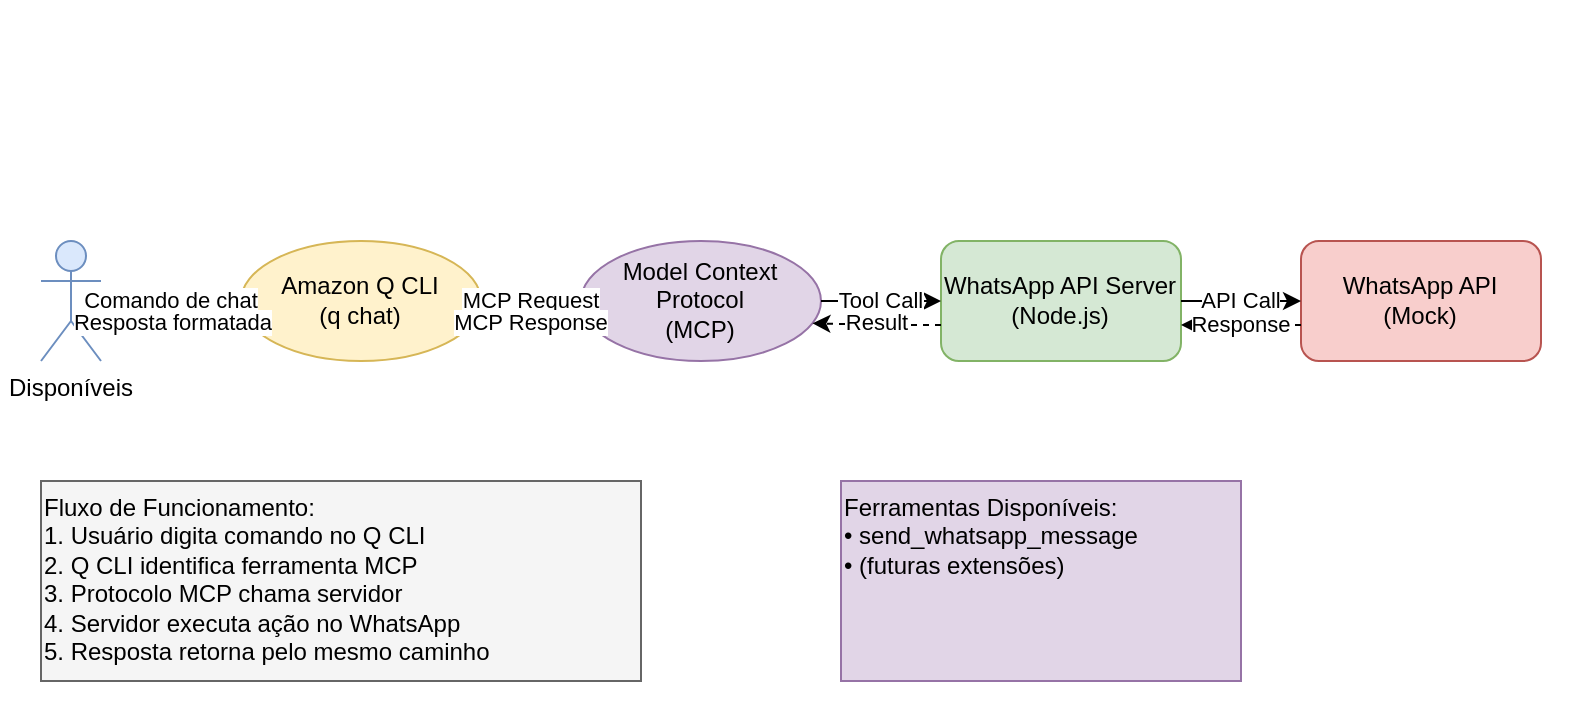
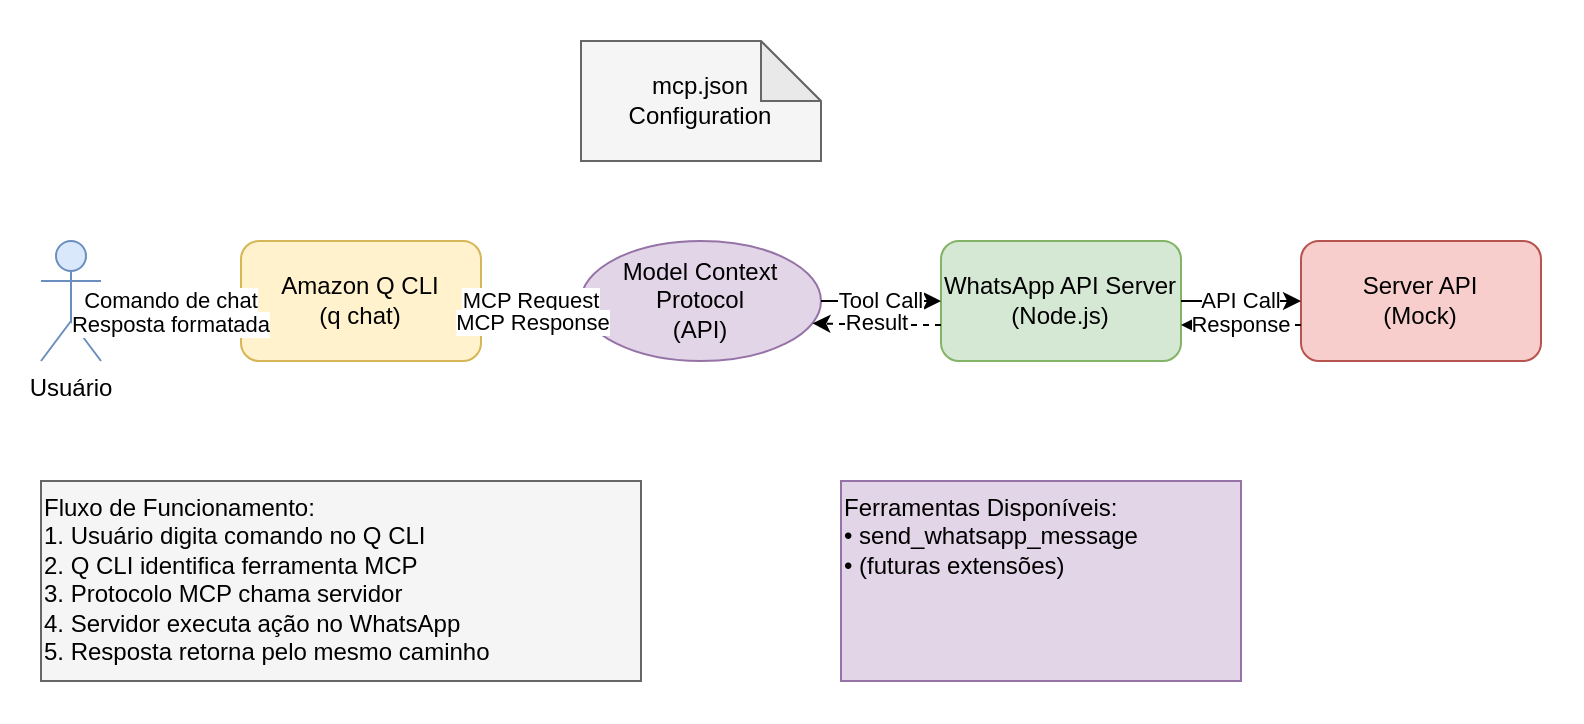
+ <mxCell id="7" value="mcp.json&#10;Configuration" style="shape=note;whiteSpace=wrap;html=1;backgroundOutline=1;darkOpacity=0.05;fillColor=#f5f5f5;strokeColor=#666666;" vertex="1" parent="1"><mxGeometry x="290" y="20" width="120" height="60" as="geometry" /></mxCell>
- <mxCell id="3" value="Amazon Q CLI&#10;(q chat)" style="ellipse;whiteSpace=wrap;html=1;fillColor=#fff2cc;strokeColor=#d6b656;" vertex="1" parent="1"><mxGeometry x="120" y="120" width="120" height="60" as="geometry" /></mxCell>
+ <mxCell id="3" value="Amazon Q CLI&#10;(q chat)" style="rounded=1;whiteSpace=wrap;html=1;fillColor=#fff2cc;strokeColor=#d6b656;" vertex="1" parent="1"><mxGeometry x="120" y="120" width="120" height="60" as="geometry" /></mxCell>
- <mxCell id="4" value="Model Context Protocol&#10;(MCP)" style="ellipse;whiteSpace=wrap;html=1;fillColor=#e1d5e7;strokeColor=#9673a6;" vertex="1" parent="1"><mxGeometry x="290" y="120" width="120" height="60" as="geometry" /></mxCell>
+ <mxCell id="4" value="Model Context Protocol&#10;(API)" style="ellipse;whiteSpace=wrap;html=1;fillColor=#e1d5e7;strokeColor=#9673a6;" vertex="1" parent="1"><mxGeometry x="290" y="120" width="120" height="60" as="geometry" /></mxCell>
- <mxCell id="6" value="WhatsApp API&#10;(Mock)" style="rounded=1;whiteSpace=wrap;html=1;fillColor=#f8cecc;strokeColor=#b85450;" vertex="1" parent="1"><mxGeometry x="650" y="120" width="120" height="60" as="geometry" /></mxCell>
+ <mxCell id="6" value="Server API&#10;(Mock)" style="rounded=1;whiteSpace=wrap;html=1;fillColor=#f8cecc;strokeColor=#b85450;" vertex="1" parent="1"><mxGeometry x="650" y="120" width="120" height="60" as="geometry" /></mxCell>
- <mxCell id="2" value="Disponíveis" style="shape=umlActor;verticalLabelPosition=bottom;verticalAlign=top;html=1;outlineConnect=0;fillColor=#dae8fc;strokeColor=#6c8ebf;" vertex="1" parent="1"><mxGeometry x="20" y="120" width="30" height="60" as="geometry" /></mxCell>
+ <mxCell id="2" value="Usuário" style="shape=umlActor;verticalLabelPosition=bottom;verticalAlign=top;html=1;outlineConnect=0;fillColor=#dae8fc;strokeColor=#6c8ebf;" vertex="1" parent="1"><mxGeometry x="20" y="120" width="30" height="60" as="geometry" /></mxCell>
